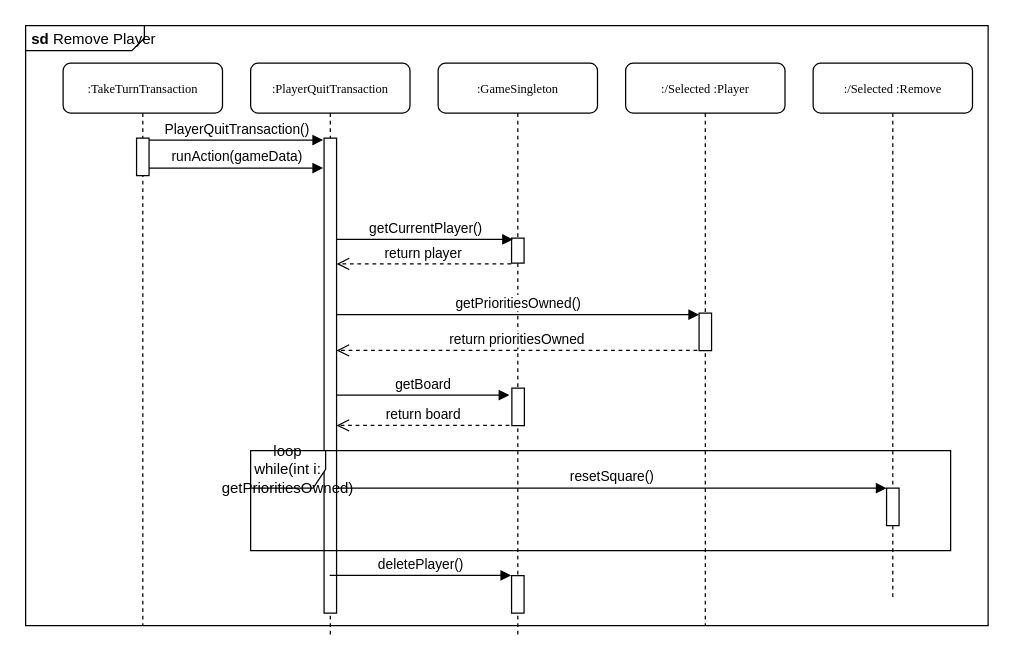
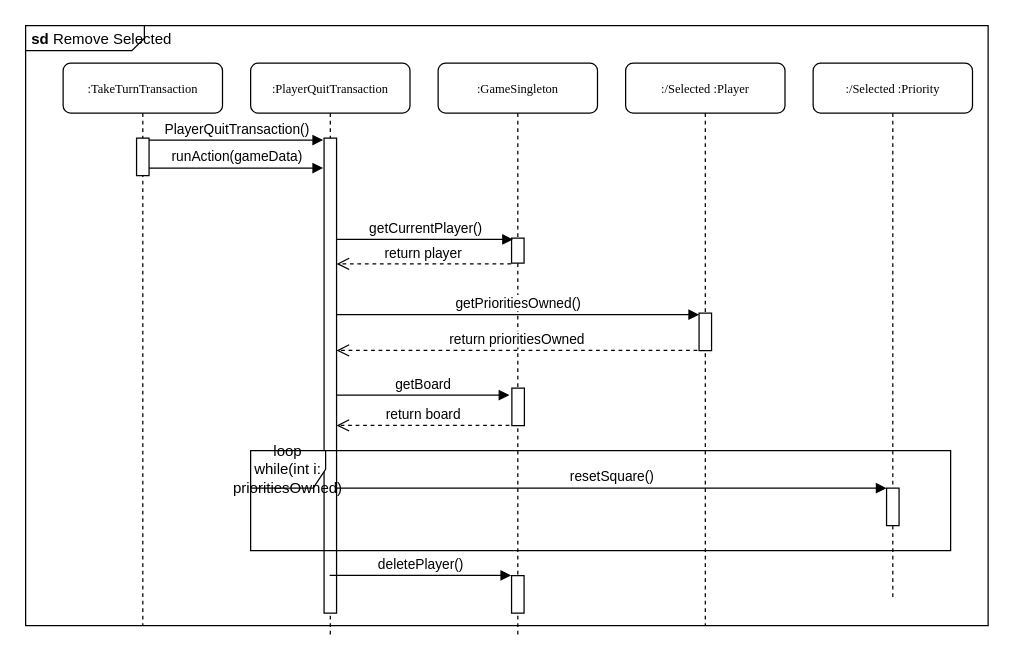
- <mxCell id="2" value="&lt;p style=&quot;margin: 0px ; margin-top: 4px ; margin-left: 5px ; text-align: left&quot;&gt;&lt;b&gt;sd&lt;/b&gt;  Remove Player&lt;/p&gt;" style="html=1;shape=mxgraph.sysml.package;overflow=fill;labelX=95;align=left;spacingLeft=5;verticalAlign=top;spacingTop=-3;" vertex="1" parent="1"><mxGeometry width="770" height="480" as="geometry" x="20" y="20" /></mxCell>
+ <mxCell id="2" value="&lt;p style=&quot;margin: 0px ; margin-top: 4px ; margin-left: 5px ; text-align: left&quot;&gt;&lt;b&gt;sd&lt;/b&gt;  Remove Selected&lt;/p&gt;" style="html=1;shape=mxgraph.sysml.package;overflow=fill;labelX=95;align=left;spacingLeft=5;verticalAlign=top;spacingTop=-3;" vertex="1" parent="1"><mxGeometry width="770" height="480" as="geometry" x="20" y="20" /></mxCell>
- <mxCell id="13" value=":/Selected :Remove" style="shape=umlLifeline;perimeter=lifelinePerimeter;whiteSpace=wrap;html=1;container=1;collapsible=0;recursiveResize=0;outlineConnect=0;rounded=1;shadow=0;comic=0;labelBackgroundColor=none;strokeWidth=1;fontFamily=Verdana;fontSize=10;align=center;" parent="1" vertex="1"><mxGeometry x="650" y="50" width="127.5" height="430" as="geometry" /></mxCell>
+ <mxCell id="13" value=":/Selected :Priority" style="shape=umlLifeline;perimeter=lifelinePerimeter;whiteSpace=wrap;html=1;container=1;collapsible=0;recursiveResize=0;outlineConnect=0;rounded=1;shadow=0;comic=0;labelBackgroundColor=none;strokeWidth=1;fontFamily=Verdana;fontSize=10;align=center;" parent="1" vertex="1"><mxGeometry x="650" y="50" width="127.5" height="430" as="geometry" /></mxCell>
- <mxCell id="25" value="loop&lt;br&gt;while(int i: getPrioritiesOwned)" style="shape=umlFrame;whiteSpace=wrap;html=1;" parent="1" vertex="1"><mxGeometry x="200" y="360" width="560" height="80" as="geometry" /></mxCell>
+ <mxCell id="25" value="loop&lt;br&gt;while(int i: prioritiesOwned)" style="shape=umlFrame;whiteSpace=wrap;html=1;" parent="1" vertex="1"><mxGeometry x="200" y="360" width="560" height="80" as="geometry" /></mxCell>
